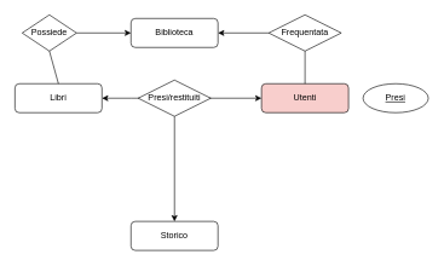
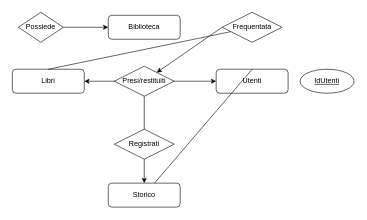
- <mxCell id="12" value="" style="endArrow=classic;html=1;exitX=0;exitY=0.5;exitDx=0;exitDy=0;entryX=1;entryY=0.5;entryDx=0;entryDy=0;" edge="1" parent="1" source="7" target="2"><mxGeometry width="50" height="50" relative="1" as="geometry"><mxPoint x="140" y="55" as="sourcePoint" /><mxPoint x="190" y="55" as="targetPoint" /></mxGeometry></mxCell>
+ <mxCell id="12" value="" style="endArrow=classic;html=1;exitX=0;exitY=0.5;exitDx=0;exitDy=0;" edge="1" parent="1" source="7" target="15"><mxGeometry width="50" height="50" relative="1" as="geometry"><mxPoint x="140" y="55" as="sourcePoint" /><mxPoint x="190" y="55" as="targetPoint" /></mxGeometry></mxCell>
- <mxCell id="10" value="" style="endArrow=none;html=1;exitX=0.5;exitY=0;exitDx=0;exitDy=0;entryX=0.5;entryY=1;entryDx=0;entryDy=0;" edge="1" parent="1" source="5" target="6"><mxGeometry width="50" height="50" relative="1" as="geometry"><mxPoint x="230" y="195" as="sourcePoint" /><mxPoint x="280" y="145" as="targetPoint" /></mxGeometry></mxCell>
+ <mxCell id="10" value="" style="endArrow=none;html=1;exitX=0.5;exitY=0;exitDx=0;exitDy=0;" edge="1" parent="1" source="5" target="7"><mxGeometry width="50" height="50" relative="1" as="geometry"><mxPoint x="230" y="195" as="sourcePoint" /><mxPoint x="280" y="145" as="targetPoint" /></mxGeometry></mxCell>
- <mxCell id="11" value="" style="endArrow=none;html=1;exitX=0.5;exitY=0;exitDx=0;exitDy=0;entryX=0.5;entryY=1;entryDx=0;entryDy=0;" edge="1" parent="1" source="3" target="7"><mxGeometry width="50" height="50" relative="1" as="geometry"><mxPoint x="90" y="125" as="sourcePoint" /><mxPoint x="90" y="80" as="targetPoint" /></mxGeometry></mxCell>
+ <mxCell id="11" value="" style="endArrow=none;html=1;exitX=0.5;exitY=0;exitDx=0;exitDy=0;" edge="1" parent="1" source="3" target="4"><mxGeometry width="50" height="50" relative="1" as="geometry"><mxPoint x="90" y="125" as="sourcePoint" /><mxPoint x="90" y="80" as="targetPoint" /></mxGeometry></mxCell>
- <mxCell id="3" value="Utenti" style="rounded=1;whiteSpace=wrap;html=1;fontSize=12;glass=0;strokeWidth=1;shadow=0;fillColor=#f8cecc;" parent="1" vertex="1"><mxGeometry x="360" y="115" width="120" height="40" as="geometry" /></mxCell>
+ <mxCell id="3" value="Utenti" style="rounded=1;whiteSpace=wrap;html=1;fontSize=12;glass=0;strokeWidth=1;shadow=0;" parent="1" vertex="1"><mxGeometry x="360" y="115" width="120" height="40" as="geometry" /></mxCell>
- <mxCell id="13" value="&lt;u&gt;Presi&lt;/u&gt;" style="ellipse;whiteSpace=wrap;html=1;" vertex="1" parent="1"><mxGeometry x="500" y="115" width="90" height="40" as="geometry" /></mxCell>
+ <mxCell id="13" value="&lt;u&gt;IdUtenti&lt;/u&gt;" style="ellipse;whiteSpace=wrap;html=1;" vertex="1" parent="1"><mxGeometry x="500" y="115" width="90" height="40" as="geometry" /></mxCell>
+ <mxCell id="16" value="Registrati" style="rhombus;whiteSpace=wrap;html=1;" vertex="1" parent="1"><mxGeometry x="190" y="215" width="100" height="50" as="geometry" /></mxCell>
